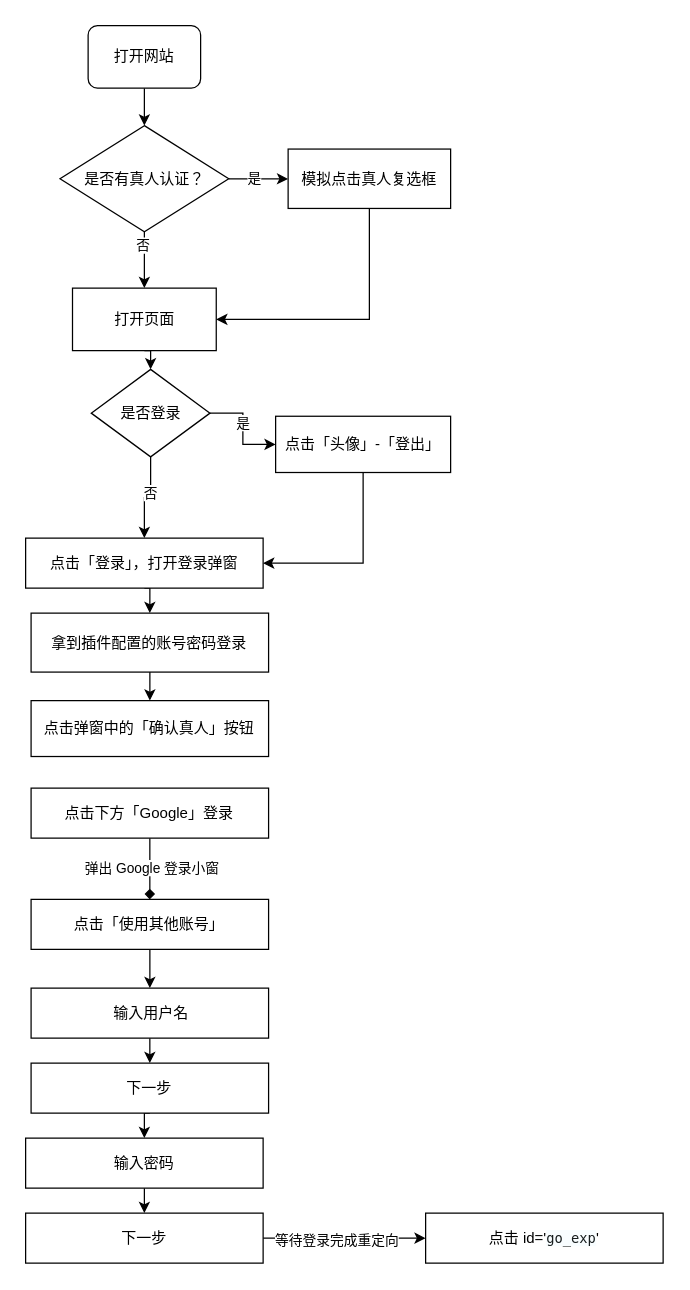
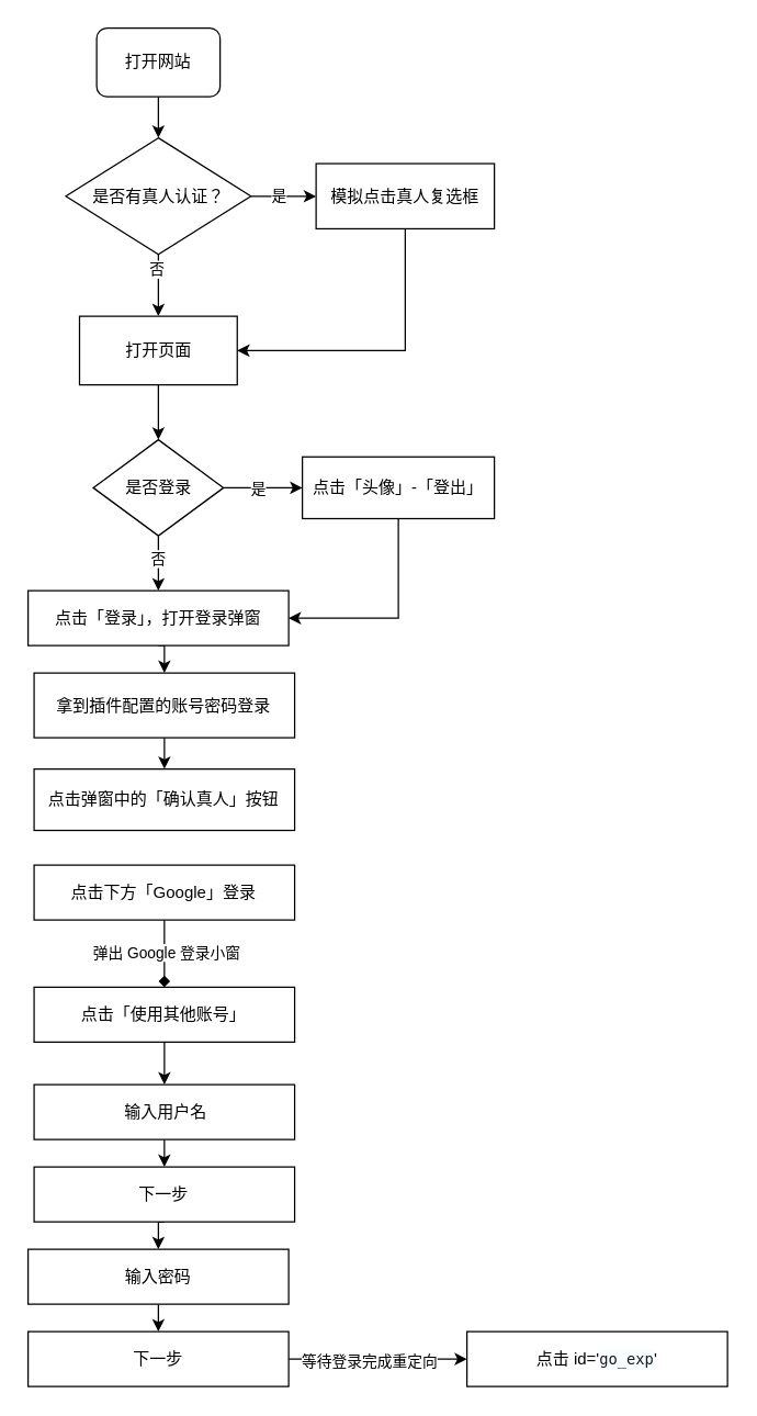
- <mxCell id="17" value="是否登录" style="rhombus;whiteSpace=wrap;html=1;rounded=0;" vertex="1" parent="1"><mxGeometry x="72.5" y="295" width="95" height="70" as="geometry" /></mxCell>
+ <mxCell id="17" value="是否登录" style="rhombus;whiteSpace=wrap;html=1;rounded=0;" vertex="1" parent="1"><mxGeometry x="67.5" y="320" width="95" height="70" as="geometry" /></mxCell>
